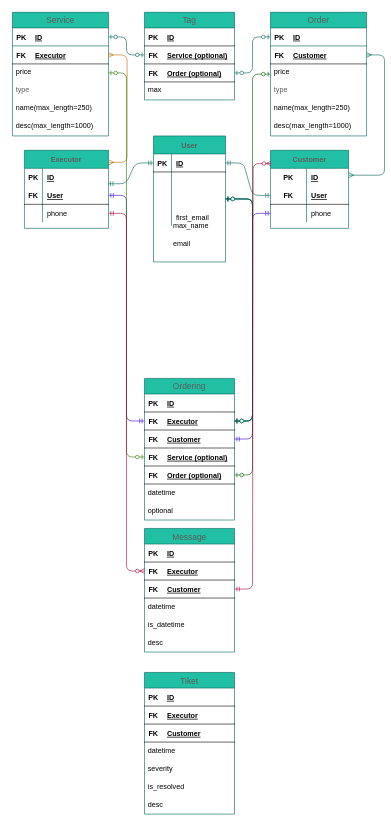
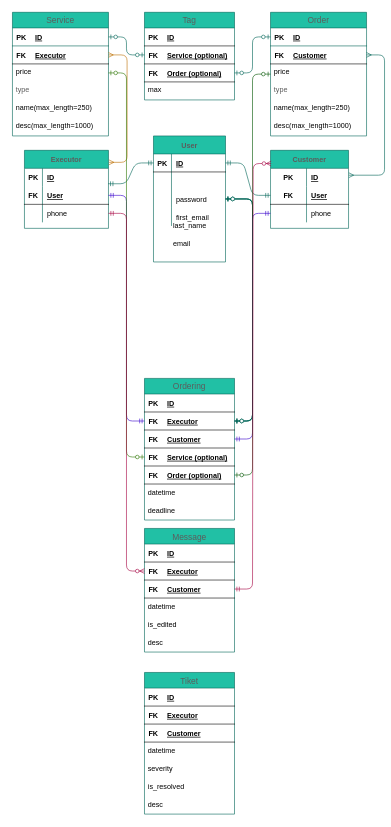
+ <mxCell id="14" value="password" style="shape=partialRectangle;connectable=0;fillColor=none;top=0;left=0;bottom=0;right=0;align=left;spacingLeft=6;overflow=hidden;" vertex="1" parent="12"><mxGeometry x="30" width="90" height="30" as="geometry" /></mxCell>
- <mxCell id="29" value="max_name" style="shape=partialRectangle;connectable=0;fillColor=none;top=0;left=0;bottom=0;right=0;align=left;spacingLeft=6;overflow=hidden;" vertex="1" parent="1"><mxGeometry x="280" y="360" width="120" height="30" as="geometry" /></mxCell>
+ <mxCell id="29" value="last_name" style="shape=partialRectangle;connectable=0;fillColor=none;top=0;left=0;bottom=0;right=0;align=left;spacingLeft=6;overflow=hidden;" vertex="1" parent="1"><mxGeometry x="280" y="360" width="120" height="30" as="geometry" /></mxCell>
- <mxCell id="104" value="optional" style="text;strokeColor=none;fillColor=none;spacingLeft=4;spacingRight=4;overflow=hidden;rotatable=0;points=[[0,0.5],[1,0.5]];portConstraint=eastwest;fontSize=12;" vertex="1" parent="84"><mxGeometry y="206" width="150" height="30" as="geometry" /></mxCell>
+ <mxCell id="104" value="deadline" style="text;strokeColor=none;fillColor=none;spacingLeft=4;spacingRight=4;overflow=hidden;rotatable=0;points=[[0,0.5],[1,0.5]];portConstraint=eastwest;fontSize=12;" vertex="1" parent="84"><mxGeometry y="206" width="150" height="30" as="geometry" /></mxCell>
- <mxCell id="123" value="is_datetime" style="text;strokeColor=none;fillColor=none;spacingLeft=4;spacingRight=4;overflow=hidden;rotatable=0;points=[[0,0.5],[1,0.5]];portConstraint=eastwest;fontSize=12;" vertex="1" parent="109"><mxGeometry y="146" width="150" height="30" as="geometry" /></mxCell>
+ <mxCell id="123" value="is_edited" style="text;strokeColor=none;fillColor=none;spacingLeft=4;spacingRight=4;overflow=hidden;rotatable=0;points=[[0,0.5],[1,0.5]];portConstraint=eastwest;fontSize=12;" vertex="1" parent="109"><mxGeometry y="146" width="150" height="30" as="geometry" /></mxCell>
